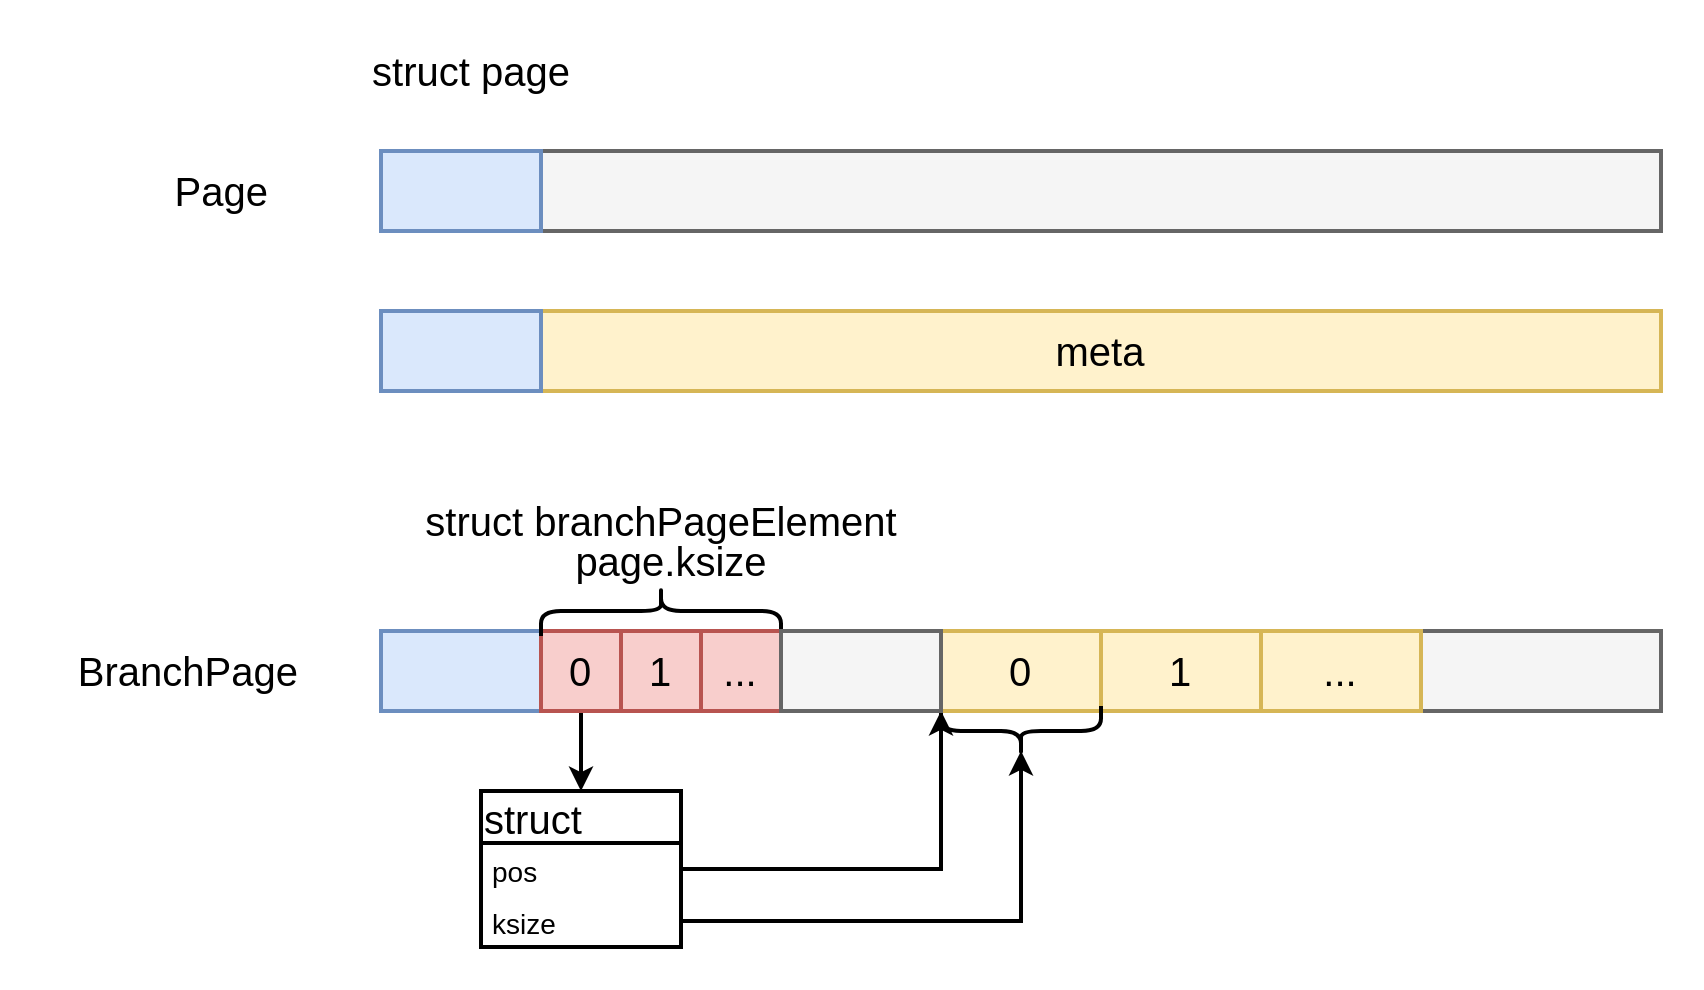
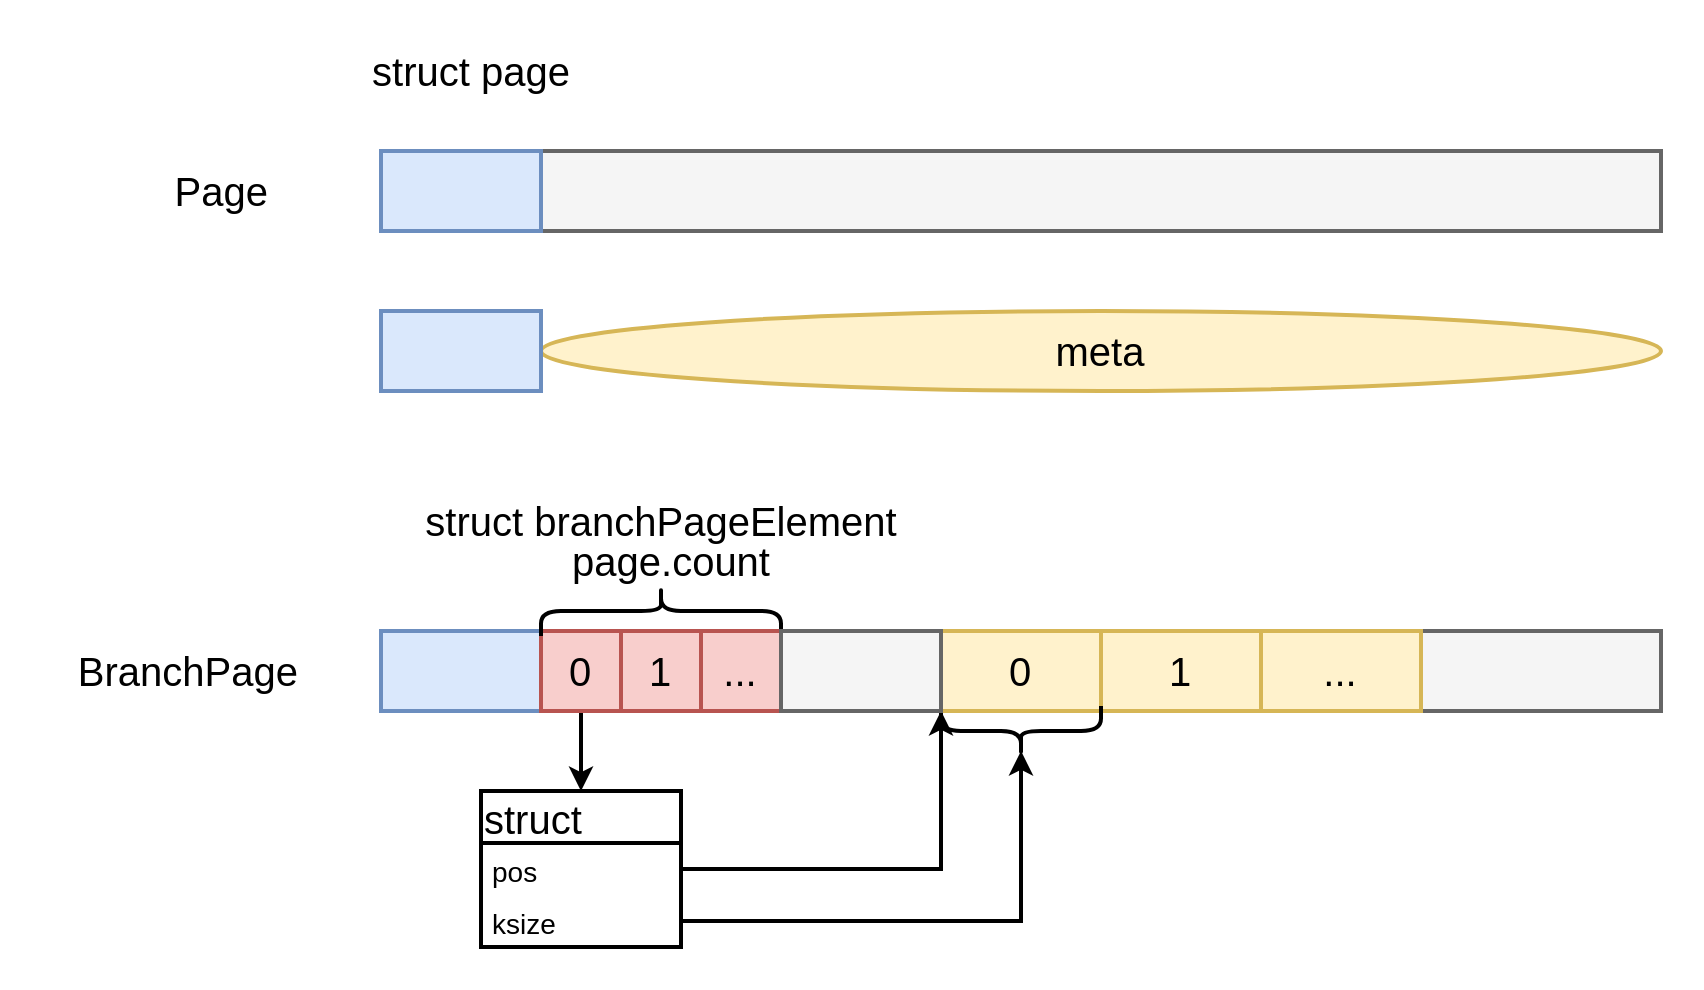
- <mxCell id="6" value="meta" style="rounded=0;whiteSpace=wrap;html=1;strokeWidth=2;fillColor=#fff2cc;strokeColor=#d6b656;fontSize=20;" vertex="1" parent="1"><mxGeometry x="270" y="155" width="560" height="40" as="geometry" /></mxCell>
+ <mxCell id="6" value="meta" style="ellipse;whiteSpace=wrap;html=1;strokeWidth=2;fillColor=#fff2cc;strokeColor=#d6b656;fontSize=20;" vertex="1" parent="1"><mxGeometry x="270" y="155" width="560" height="40" as="geometry" /></mxCell>
- <mxCell id="23" value="&lt;div&gt;&lt;span&gt;page.ksize&lt;/span&gt;&lt;/div&gt;" style="text;html=1;align=center;verticalAlign=middle;resizable=0;points=[];autosize=1;fontSize=20;" vertex="1" parent="1"><mxGeometry x="280" y="265" width="110" height="30" as="geometry" /></mxCell>
+ <mxCell id="23" value="&lt;div&gt;&lt;span&gt;page.count&lt;/span&gt;&lt;/div&gt;" style="text;html=1;align=center;verticalAlign=middle;resizable=0;points=[];autosize=1;fontSize=20;" vertex="1" parent="1"><mxGeometry x="280" y="265" width="110" height="30" as="geometry" /></mxCell>
